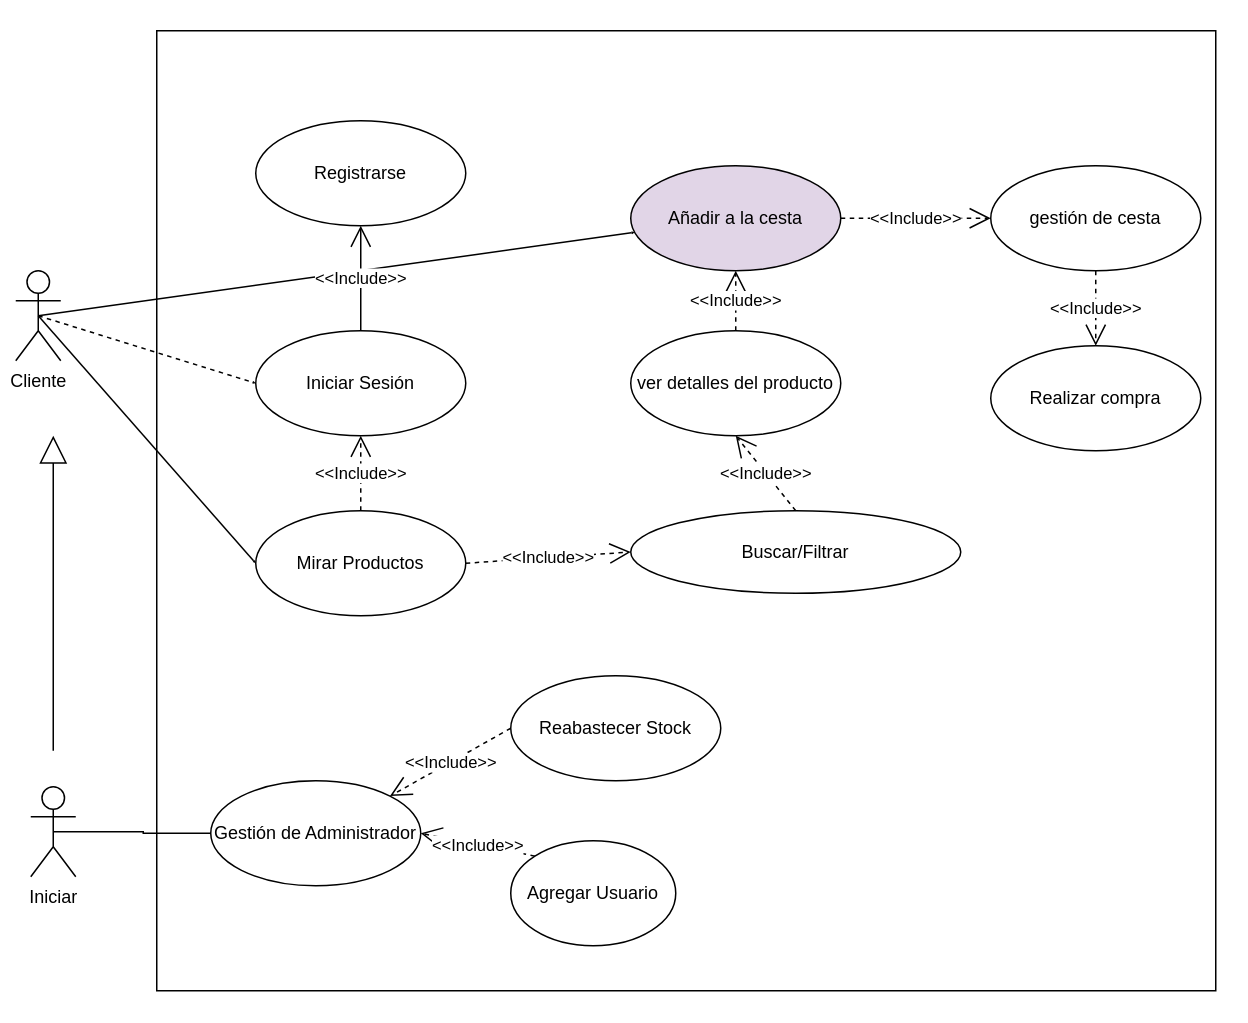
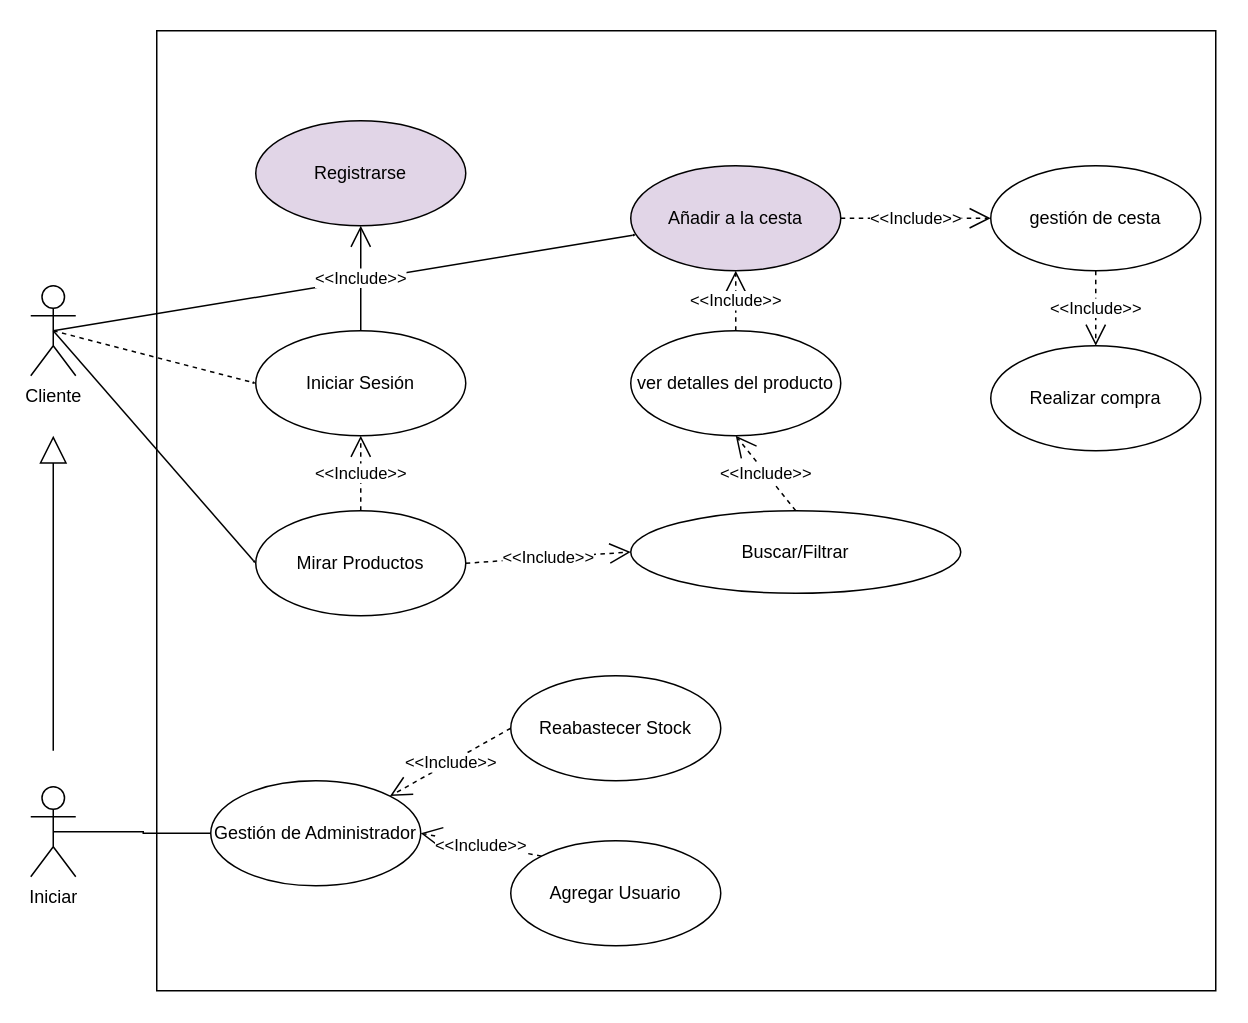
- <mxCell id="11" value="Registrarse" style="ellipse;whiteSpace=wrap;html=1;" vertex="1" parent="1"><mxGeometry x="170" y="80" width="140" height="70" as="geometry" /></mxCell>
+ <mxCell id="11" value="Registrarse" style="ellipse;whiteSpace=wrap;html=1;fillColor=#e1d5e7;" vertex="1" parent="1"><mxGeometry x="170" y="80" width="140" height="70" as="geometry" /></mxCell>
- <mxCell id="3" value="Cliente&lt;br&gt;" style="shape=umlActor;verticalLabelPosition=bottom;verticalAlign=top;html=1;outlineConnect=0;" vertex="1" parent="1"><mxGeometry x="10" y="180" width="30" height="60" as="geometry" /></mxCell>
+ <mxCell id="3" value="Cliente&lt;br&gt;" style="shape=umlActor;verticalLabelPosition=bottom;verticalAlign=top;html=1;outlineConnect=0;" vertex="1" parent="1"><mxGeometry x="20" y="190" width="30" height="60" as="geometry" /></mxCell>
- <mxCell id="7" value="Agregar Usuario" style="ellipse;whiteSpace=wrap;html=1;" vertex="1" parent="1"><mxGeometry x="340" y="560" width="110" height="70" as="geometry" /></mxCell>
+ <mxCell id="7" value="Agregar Usuario" style="ellipse;whiteSpace=wrap;html=1;" vertex="1" parent="1"><mxGeometry x="340" y="560" width="140" height="70" as="geometry" /></mxCell>
